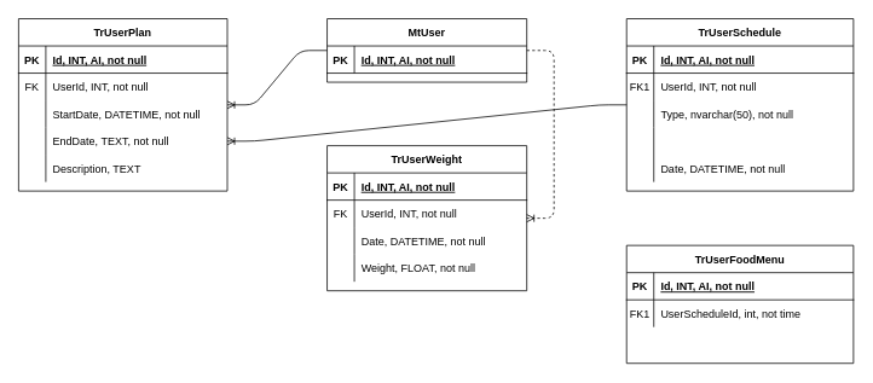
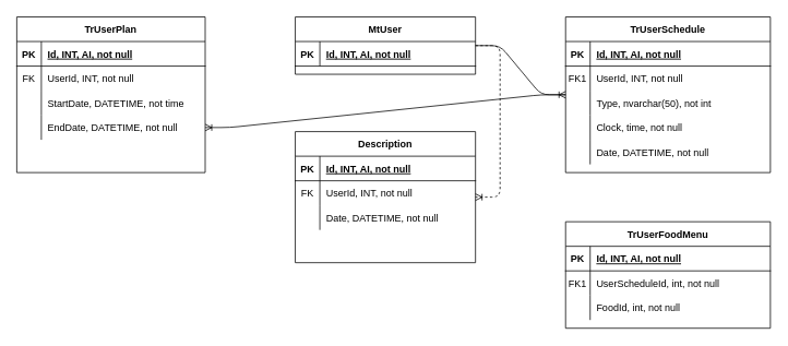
+ <mxCell id="32" value="" style="edgeStyle=entityRelationEdgeStyle;fontSize=12;html=1;endArrow=ERoneToMany;" parent="1" source="28" target="2" edge="1"><mxGeometry width="100" height="100" relative="1" as="geometry"><mxPoint x="620" y="270" as="sourcePoint" /><mxPoint x="720" y="170" as="targetPoint" /></mxGeometry></mxCell>
- <mxCell id="64" value="" style="edgeStyle=entityRelationEdgeStyle;fontSize=12;html=1;endArrow=ERoneToMany;" parent="1" source="28" target="48" edge="1"><mxGeometry width="100" height="100" relative="1" as="geometry"><mxPoint x="400" y="270" as="sourcePoint" /><mxPoint x="500" y="170" as="targetPoint" /></mxGeometry></mxCell>
- <mxCell id="57" value="StartDate, DATETIME, not null" style="shape=partialRectangle;connectable=0;fillColor=none;top=0;left=0;bottom=0;right=0;align=left;spacingLeft=6;overflow=hidden;" parent="55" vertex="1"><mxGeometry x="30" width="200" height="30" as="geometry" /></mxCell>
+ <mxCell id="57" value="StartDate, DATETIME, not time" style="shape=partialRectangle;connectable=0;fillColor=none;top=0;left=0;bottom=0;right=0;align=left;spacingLeft=6;overflow=hidden;" parent="55" vertex="1"><mxGeometry x="30" width="200" height="30" as="geometry" /></mxCell>
- <mxCell id="11" value="Type, nvarchar(50), not null" style="shape=partialRectangle;connectable=0;fillColor=none;top=0;left=0;bottom=0;right=0;align=left;spacingLeft=6;overflow=hidden;" parent="9" vertex="1"><mxGeometry x="30" width="220" height="30" as="geometry" /></mxCell>
+ <mxCell id="11" value="Type, nvarchar(50), not int" style="shape=partialRectangle;connectable=0;fillColor=none;top=0;left=0;bottom=0;right=0;align=left;spacingLeft=6;overflow=hidden;" parent="9" vertex="1"><mxGeometry x="30" width="220" height="30" as="geometry" /></mxCell>
- <mxCell id="60" value="EndDate, TEXT, not null" style="shape=partialRectangle;connectable=0;fillColor=none;top=0;left=0;bottom=0;right=0;align=left;spacingLeft=6;overflow=hidden;" parent="58" vertex="1"><mxGeometry x="30" width="200" height="30" as="geometry" /></mxCell>
+ <mxCell id="60" value="EndDate, DATETIME, not null" style="shape=partialRectangle;connectable=0;fillColor=none;top=0;left=0;bottom=0;right=0;align=left;spacingLeft=6;overflow=hidden;" parent="58" vertex="1"><mxGeometry x="30" width="200" height="30" as="geometry" /></mxCell>
+ <mxCell id="14" value="Clock, time, not null" style="shape=partialRectangle;connectable=0;fillColor=none;top=0;left=0;bottom=0;right=0;align=left;spacingLeft=6;overflow=hidden;" parent="12" vertex="1"><mxGeometry x="30" width="220" height="30" as="geometry" /></mxCell>
- <mxCell id="34" value="TrUserWeight" style="shape=table;startSize=30;container=1;collapsible=1;childLayout=tableLayout;fixedRows=1;rowLines=0;fontStyle=1;align=center;resizeLast=1;" parent="1" vertex="1"><mxGeometry x="360" y="160" width="220" height="160" as="geometry" /></mxCell>
+ <mxCell id="34" value="Description" style="shape=table;startSize=30;container=1;collapsible=1;childLayout=tableLayout;fixedRows=1;rowLines=0;fontStyle=1;align=center;resizeLast=1;" parent="1" vertex="1"><mxGeometry x="360" y="160" width="220" height="160" as="geometry" /></mxCell>
- <mxCell id="63" value="Description, TEXT" style="shape=partialRectangle;connectable=0;fillColor=none;top=0;left=0;bottom=0;right=0;align=left;spacingLeft=6;overflow=hidden;" parent="61" vertex="1"><mxGeometry x="30" width="200" height="30" as="geometry" /></mxCell>
- <mxCell id="46" value="Weight, FLOAT, not null" style="shape=partialRectangle;connectable=0;fillColor=none;top=0;left=0;bottom=0;right=0;align=left;spacingLeft=6;overflow=hidden;" parent="44" vertex="1"><mxGeometry x="30" width="190" height="30" as="geometry" /></mxCell>
- <mxCell id="24" value="UserScheduleId, int, not time" style="shape=partialRectangle;overflow=hidden;connectable=0;fillColor=none;top=0;left=0;bottom=0;right=0;align=left;spacingLeft=6;" parent="22" vertex="1"><mxGeometry x="30" width="220" height="30" as="geometry" /></mxCell>
+ <mxCell id="24" value="UserScheduleId, int, not null" style="shape=partialRectangle;overflow=hidden;connectable=0;fillColor=none;top=0;left=0;bottom=0;right=0;align=left;spacingLeft=6;" parent="22" vertex="1"><mxGeometry x="30" width="220" height="30" as="geometry" /></mxCell>
+ <mxCell id="27" value="FoodId, int, not null" style="shape=partialRectangle;overflow=hidden;connectable=0;fillColor=none;top=0;left=0;bottom=0;right=0;align=left;spacingLeft=6;" parent="25" vertex="1"><mxGeometry x="30" width="220" height="30" as="geometry" /></mxCell>
